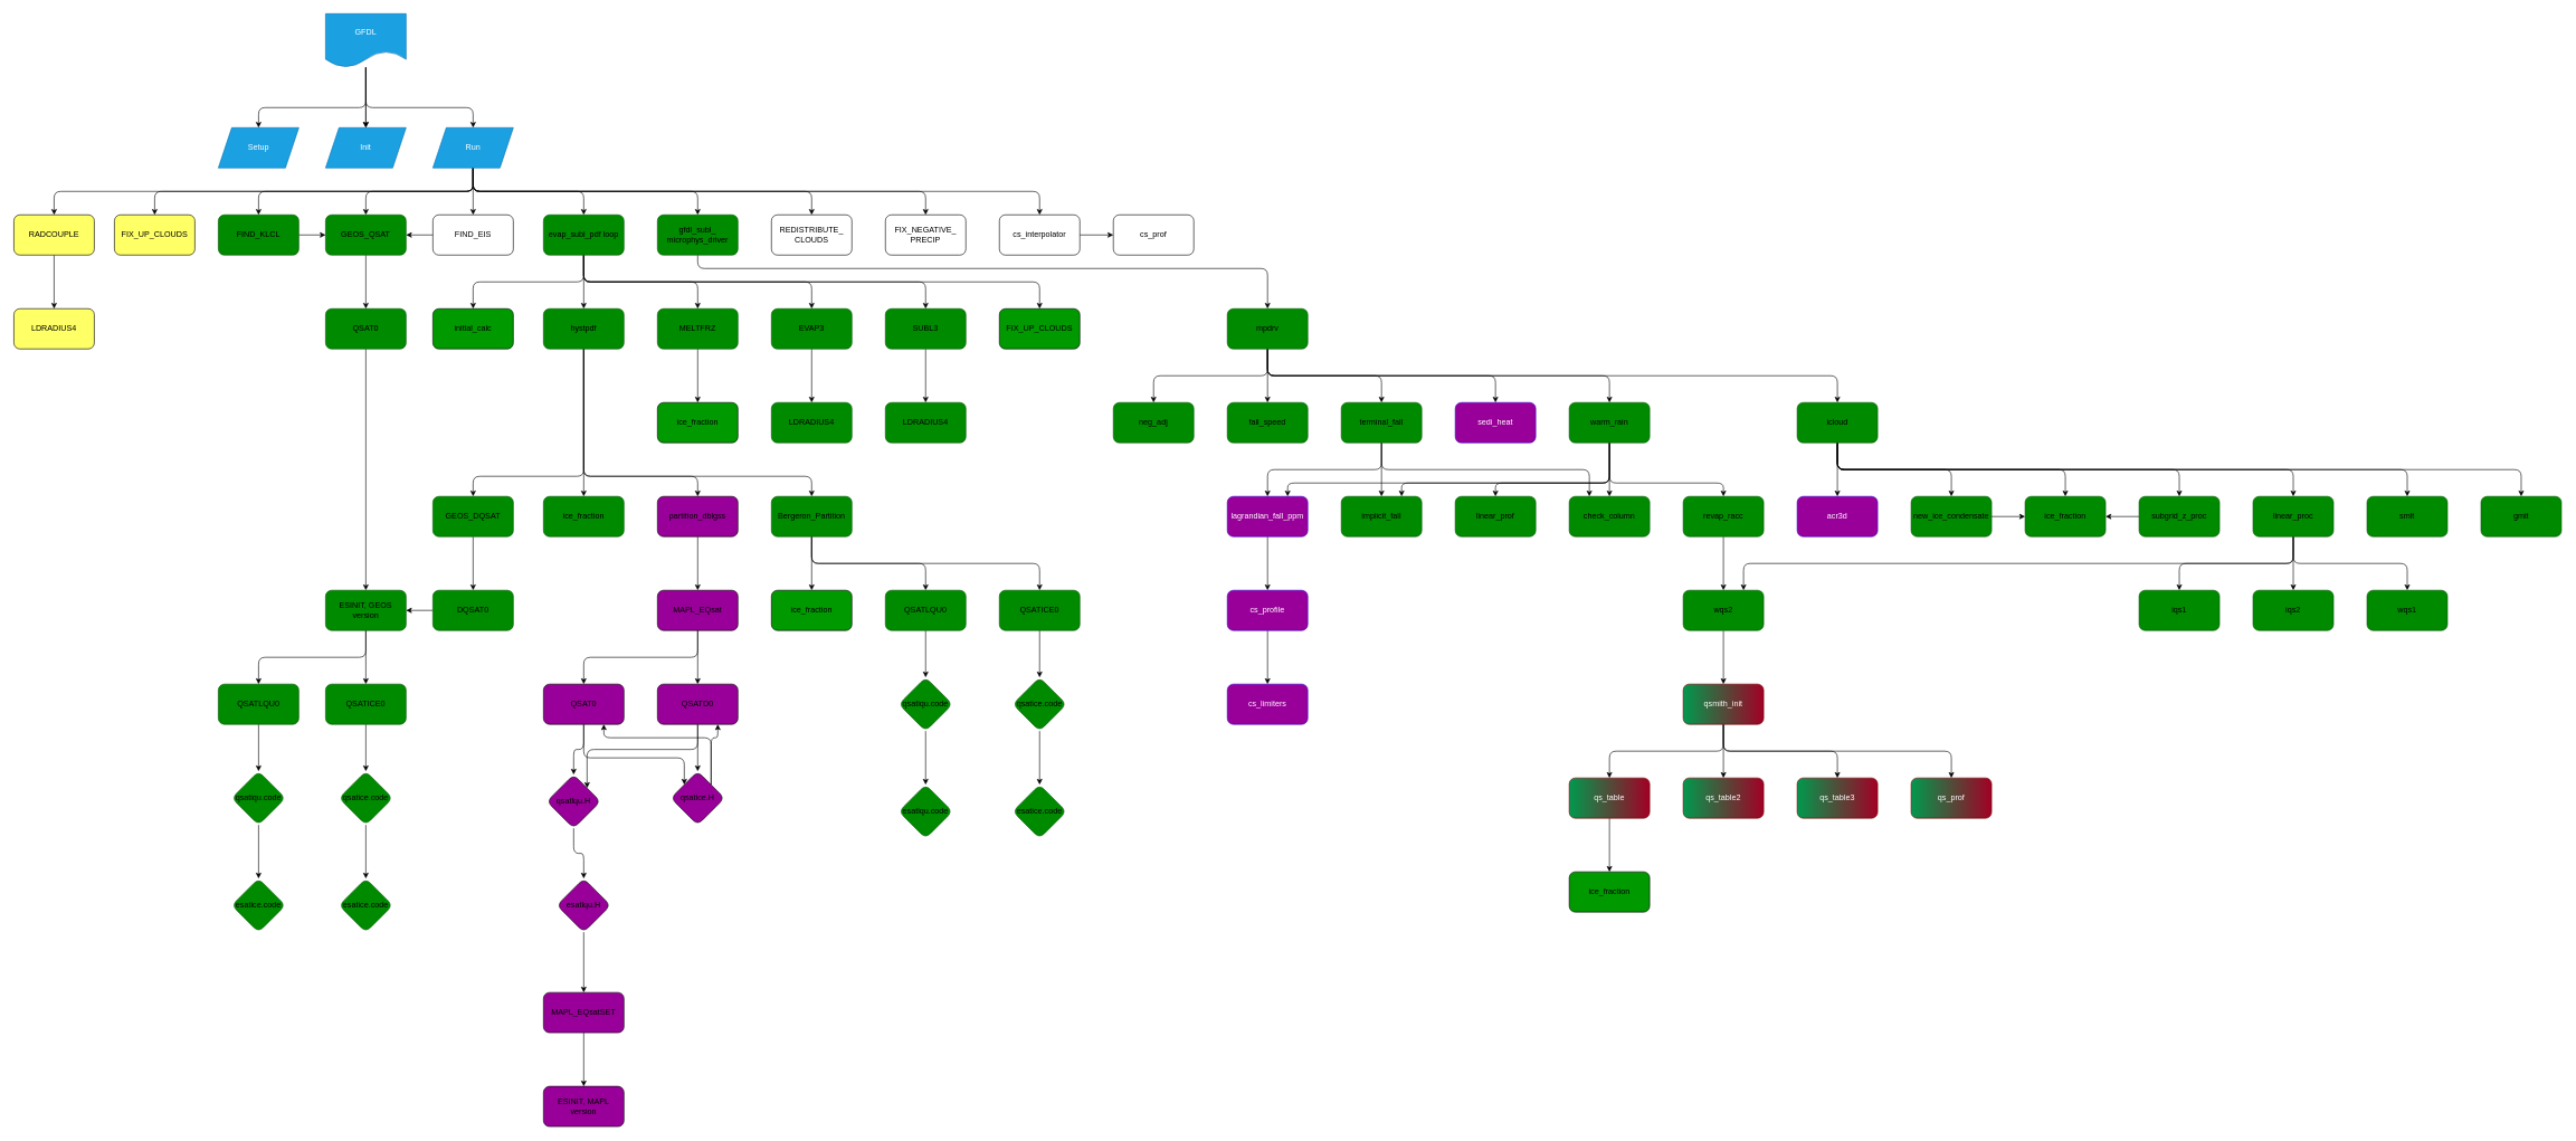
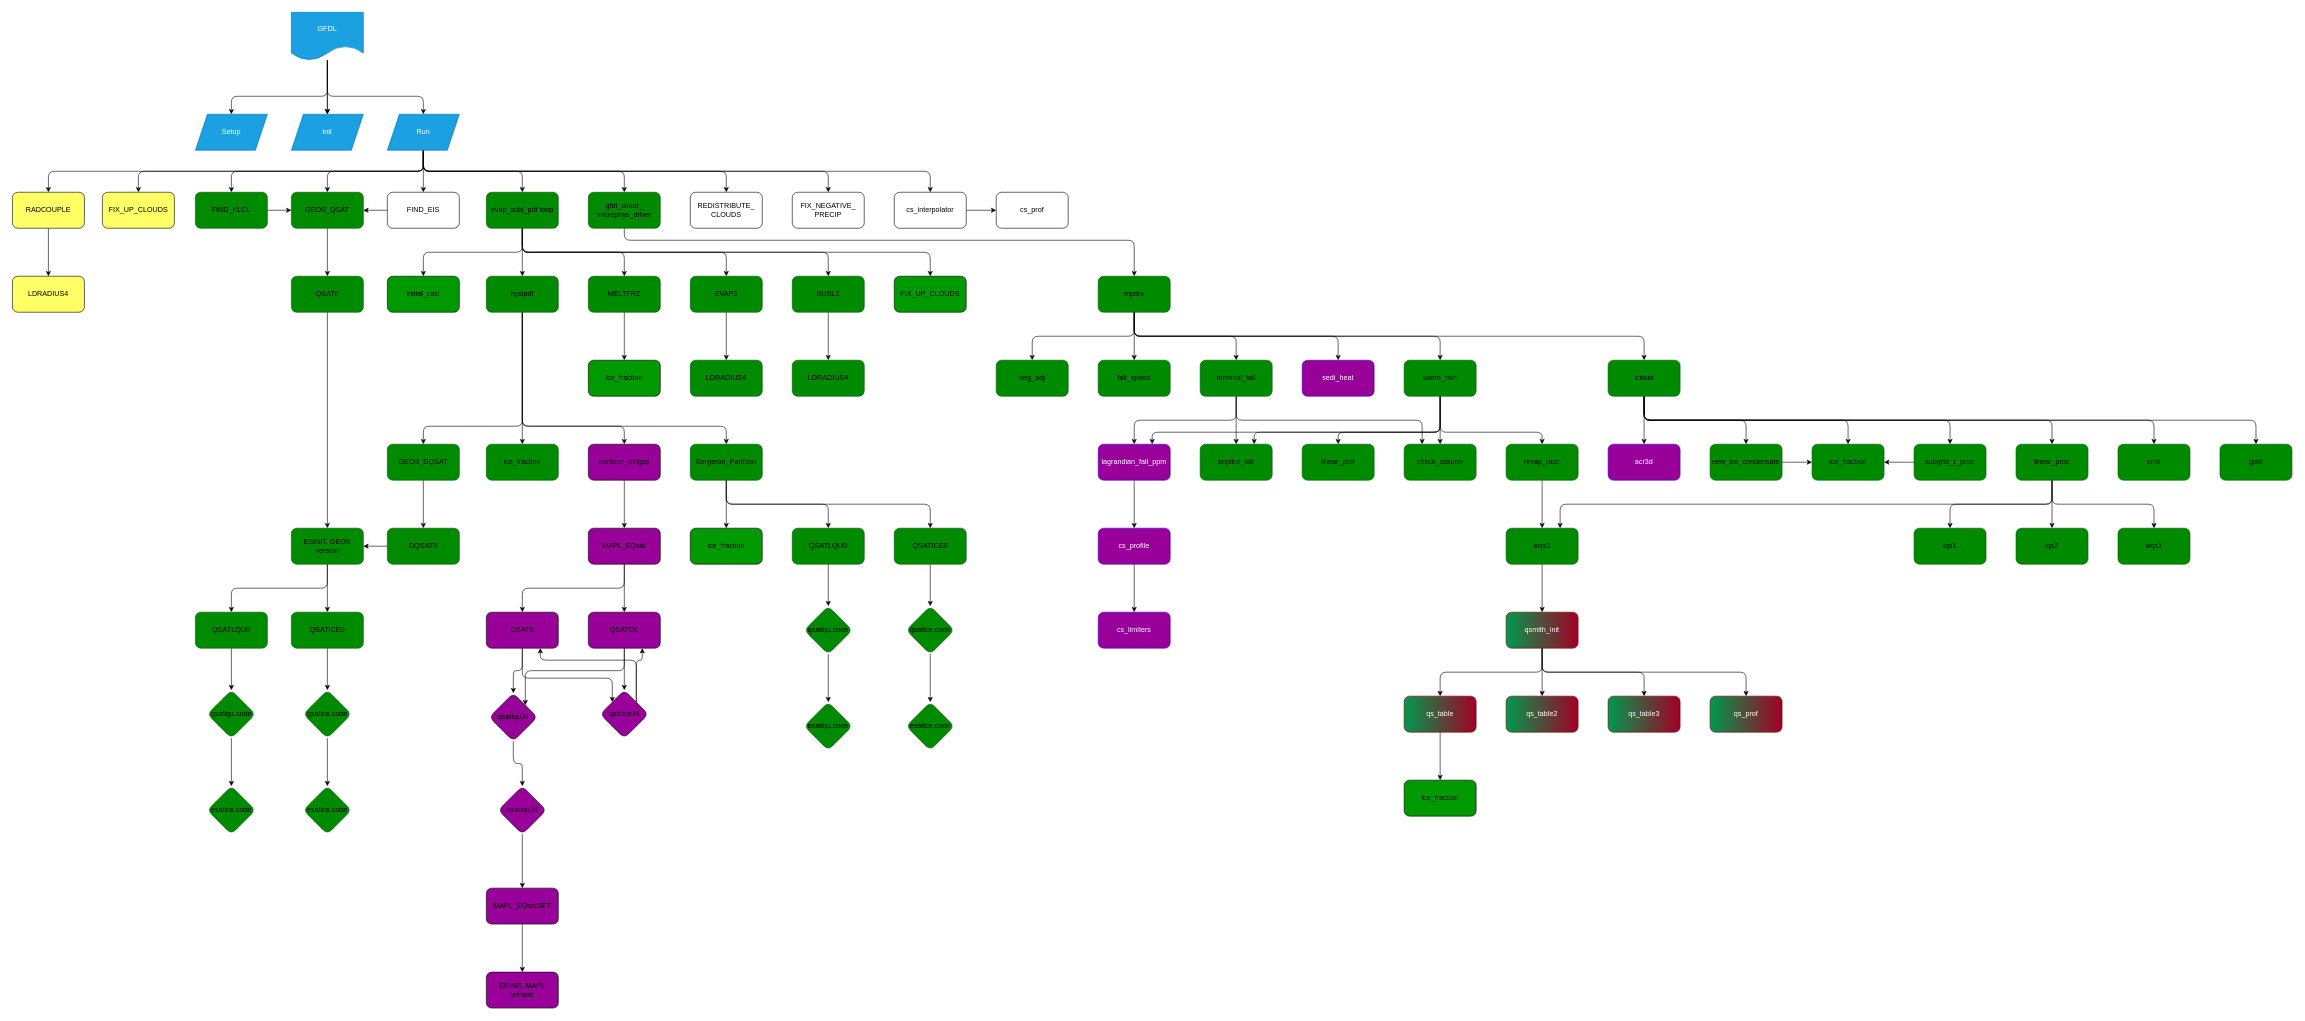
- <mxCell id="34" value="gfdl_subl_ microphys_driver" style="rounded=1;whiteSpace=wrap;html=1;fillColor=#008a00;fontColor=#000000;strokeColor=#005700;" parent="1" vertex="1"><mxGeometry x="980" y="320" width="120" height="60" as="geometry" /></mxCell>
+ <mxCell id="34" value="gfdl_cloud_ microphys_driver" style="rounded=1;whiteSpace=wrap;html=1;fillColor=#008a00;fontColor=#000000;strokeColor=#005700;" parent="1" vertex="1"><mxGeometry x="980" y="320" width="120" height="60" as="geometry" /></mxCell>
